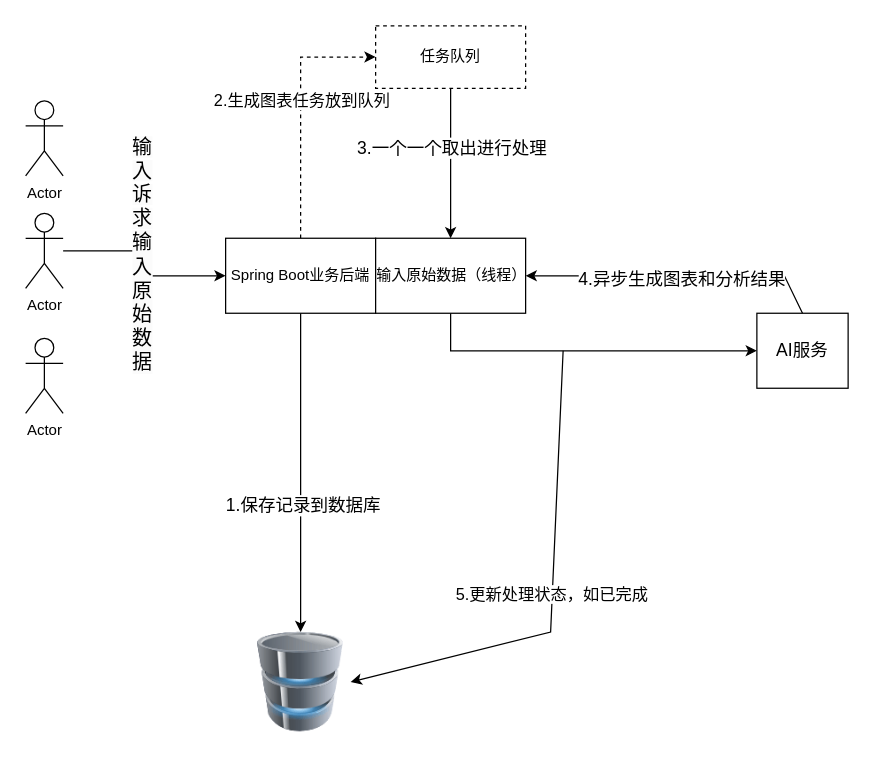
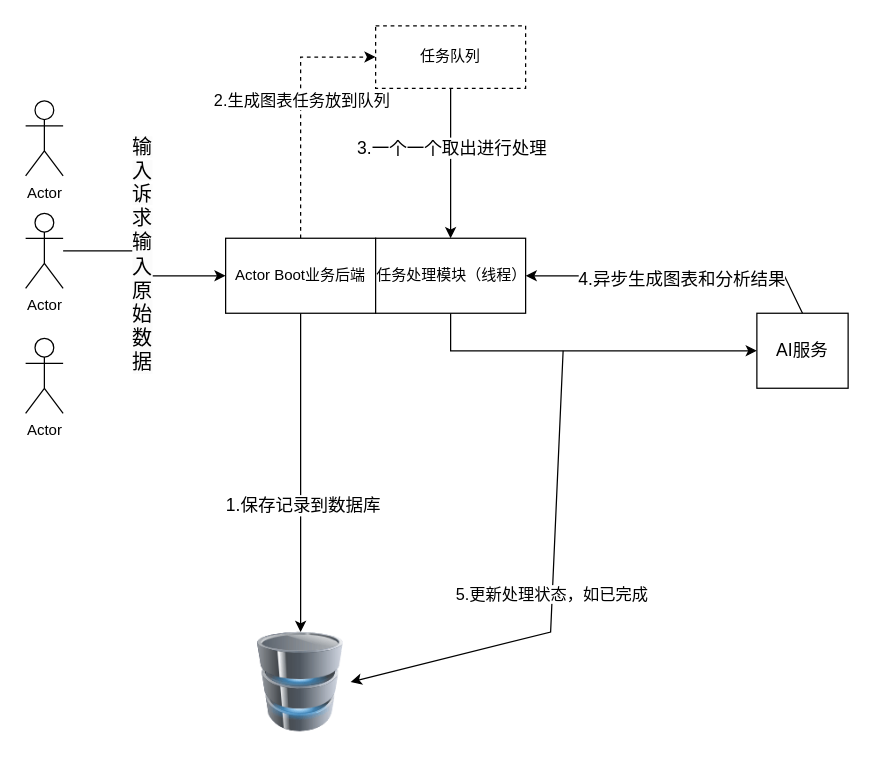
- <mxCell id="11" value="Spring Boot业务后端" style="rounded=0;whiteSpace=wrap;html=1;" vertex="1" parent="1"><mxGeometry x="180" y="190" width="120" height="60" as="geometry" /></mxCell>
+ <mxCell id="11" value="Actor Boot业务后端" style="rounded=0;whiteSpace=wrap;html=1;" vertex="1" parent="1"><mxGeometry x="180" y="190" width="120" height="60" as="geometry" /></mxCell>
- <mxCell id="18" value="输入原始数据（线程）" style="rounded=0;whiteSpace=wrap;html=1;fontSize=12;" vertex="1" parent="1"><mxGeometry x="300" y="190" width="120" height="60" as="geometry" /></mxCell>
+ <mxCell id="18" value="任务处理模块（线程）" style="rounded=0;whiteSpace=wrap;html=1;fontSize=12;" vertex="1" parent="1"><mxGeometry x="300" y="190" width="120" height="60" as="geometry" /></mxCell>
